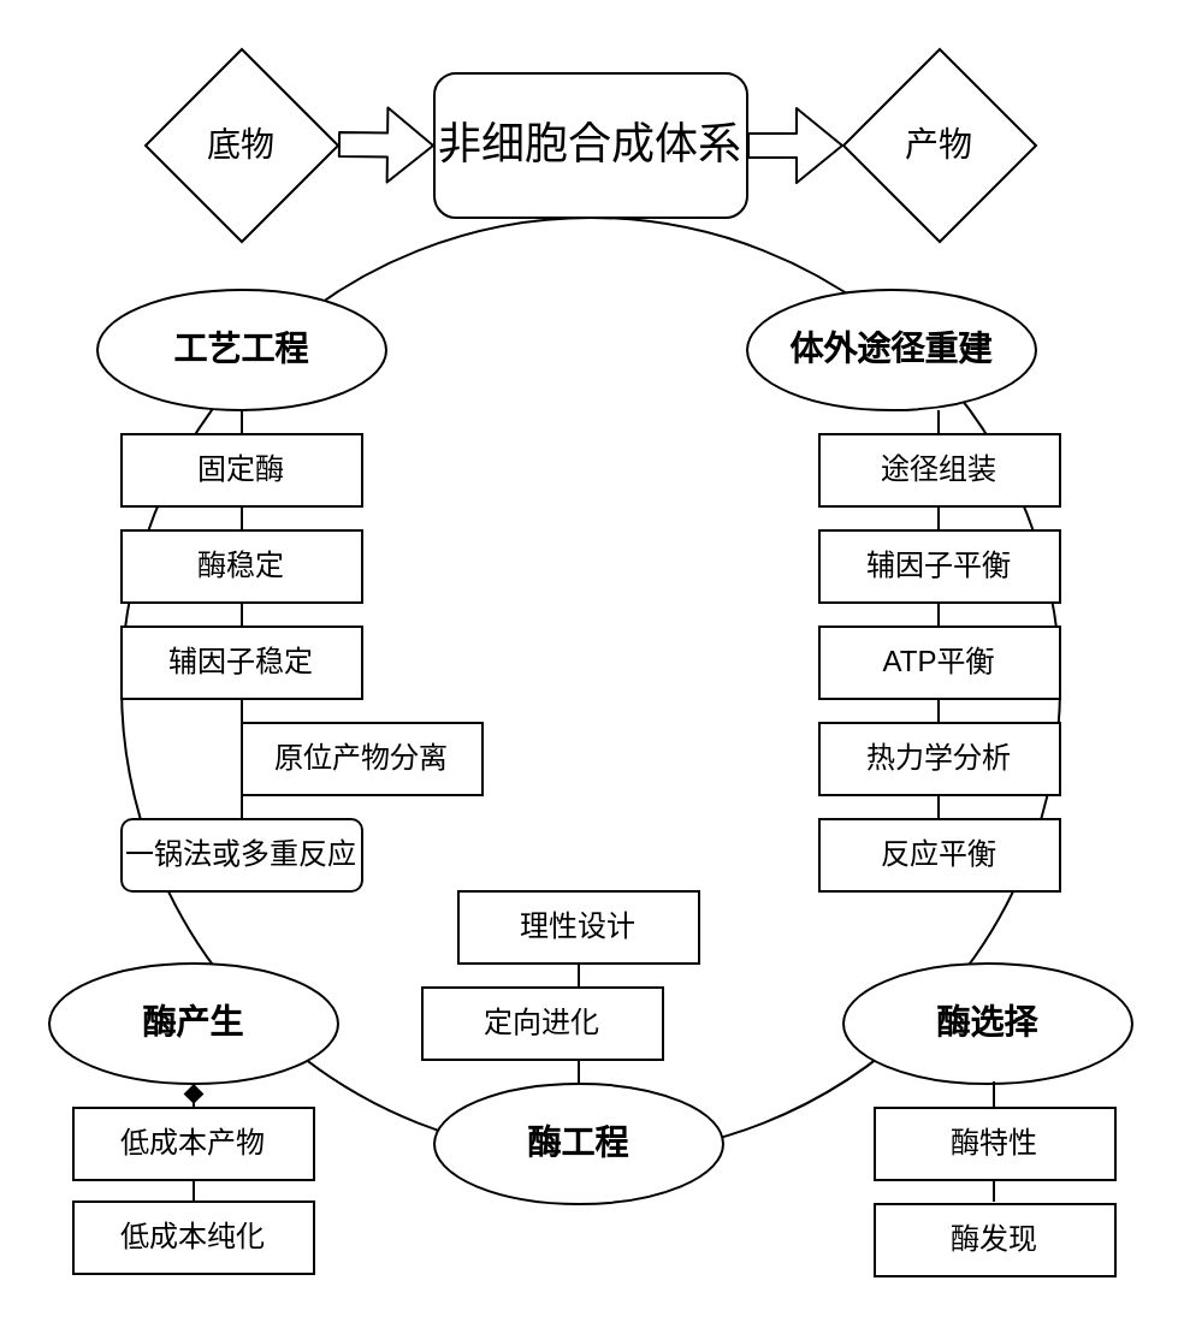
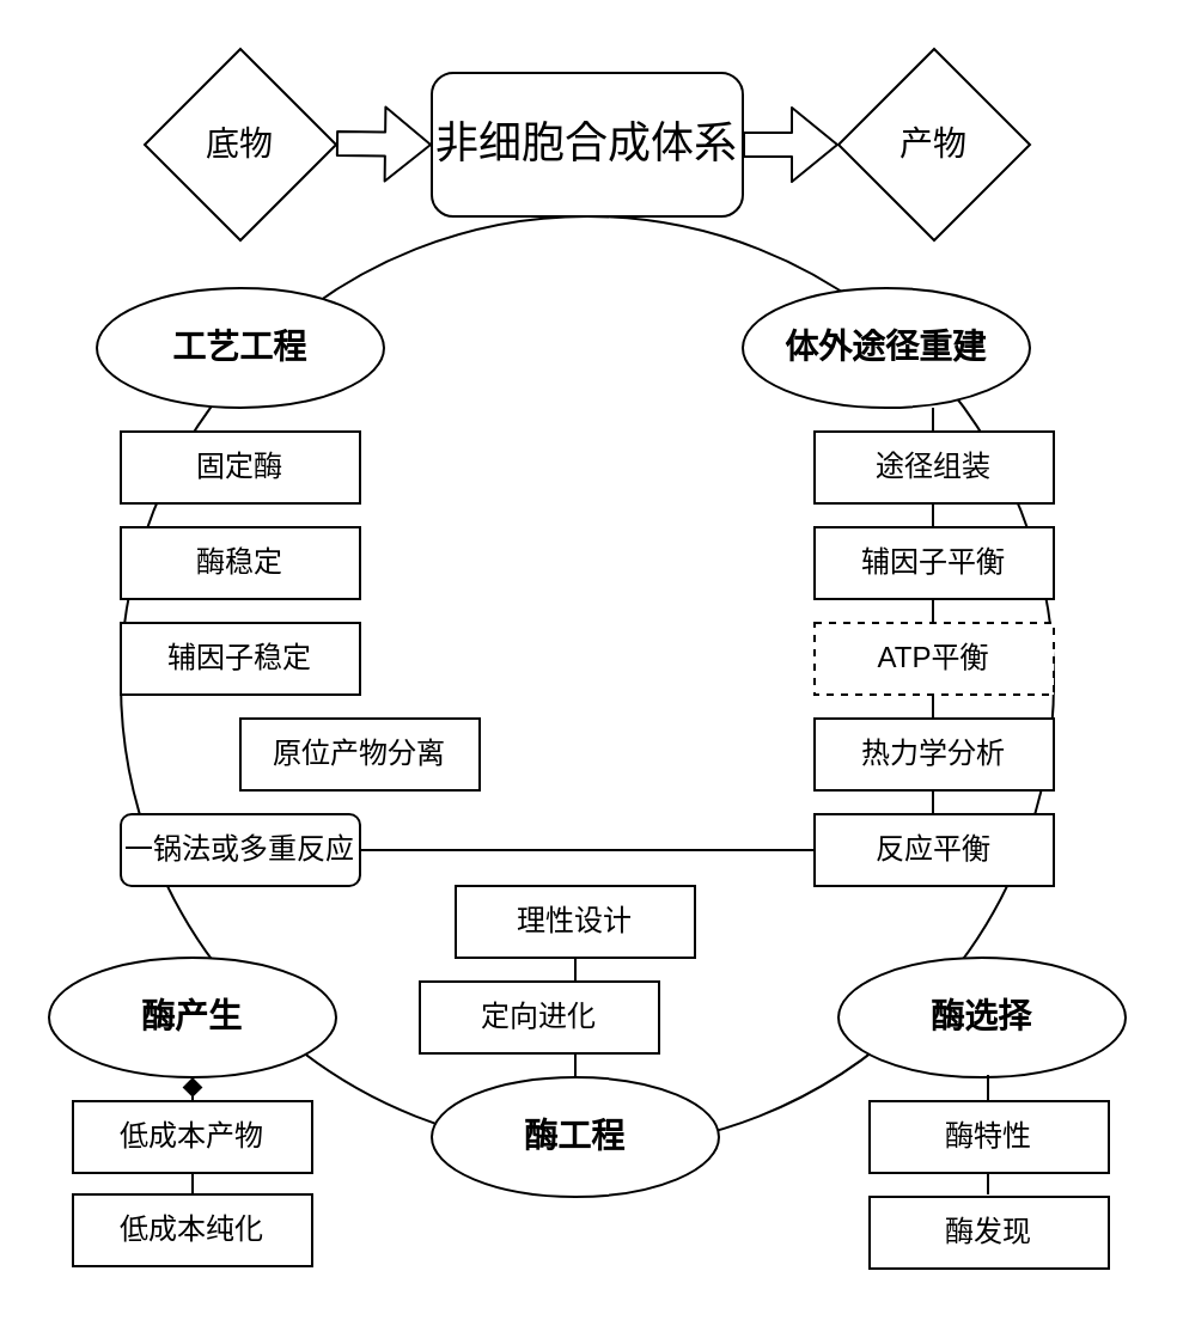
- <mxCell id="26" value="ATP平衡" style="rounded=0;whiteSpace=wrap;html=1;" parent="1" vertex="1"><mxGeometry x="340" y="260" width="100" height="30" as="geometry" /></mxCell>
+ <mxCell id="26" value="ATP平衡" style="rounded=0;whiteSpace=wrap;html=1;dashed=1;" parent="1" vertex="1"><mxGeometry x="340" y="260" width="100" height="30" as="geometry" /></mxCell>
- <mxCell id="18" value="" style="endArrow=none;html=1;entryX=0.5;entryY=1;entryDx=0;entryDy=0;" parent="1" source="10" target="8" edge="1"><mxGeometry width="50" height="50" relative="1" as="geometry"><mxPoint x="170" y="220" as="sourcePoint" /><mxPoint x="220" y="170" as="targetPoint" /></mxGeometry></mxCell>
+ <mxCell id="18" value="" style="endArrow=none;html=1;" parent="1" source="10" target="14" edge="1"><mxGeometry width="50" height="50" relative="1" as="geometry"><mxPoint x="170" y="220" as="sourcePoint" /><mxPoint x="220" y="170" as="targetPoint" /></mxGeometry></mxCell>
